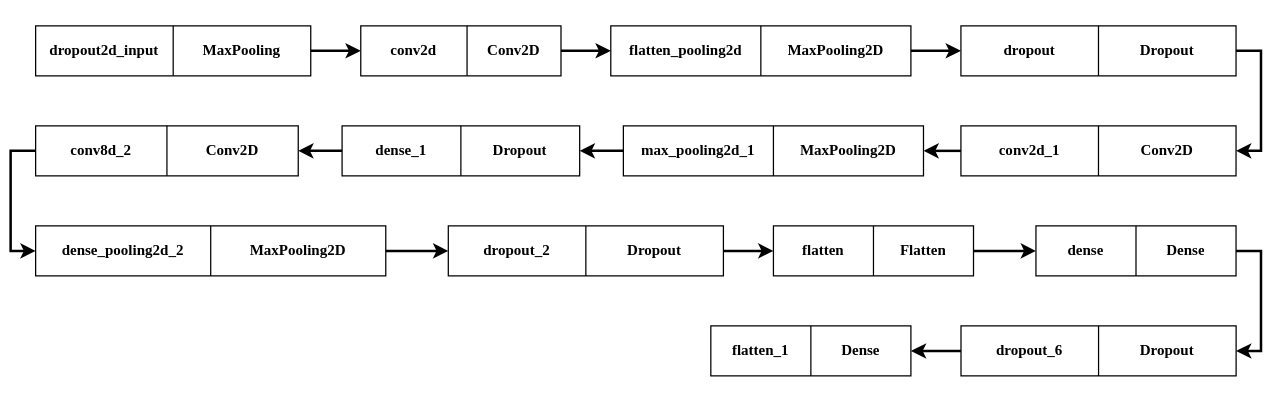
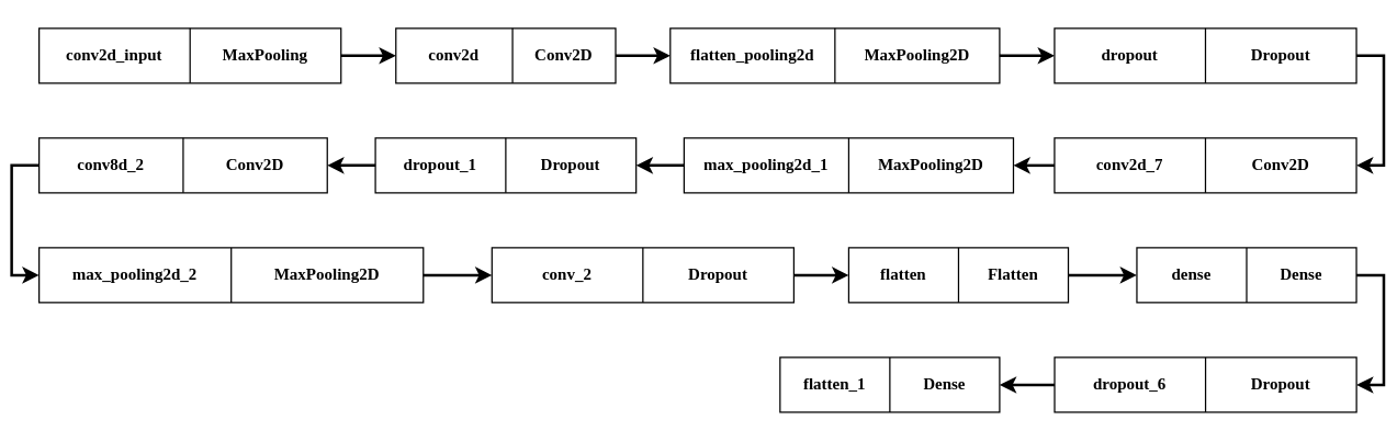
- <mxCell id="66" value="&lt;b&gt;dropout2d_input&lt;/b&gt;" style="shape=partialRectangle;html=1;whiteSpace=wrap;connectable=0;overflow=hidden;fillColor=none;top=0;left=0;bottom=0;right=0;pointerEvents=1;fontFamily=Tahoma;" parent="65" vertex="1"><mxGeometry width="110" height="40" as="geometry"><mxRectangle width="110" height="40" as="alternateBounds" /></mxGeometry></mxCell>
+ <mxCell id="66" value="&lt;b&gt;conv2d_input&lt;/b&gt;" style="shape=partialRectangle;html=1;whiteSpace=wrap;connectable=0;overflow=hidden;fillColor=none;top=0;left=0;bottom=0;right=0;pointerEvents=1;fontFamily=Tahoma;" parent="65" vertex="1"><mxGeometry width="110" height="40" as="geometry"><mxRectangle width="110" height="40" as="alternateBounds" /></mxGeometry></mxCell>
- <mxCell id="26" value="&lt;b&gt;dense_1&lt;/b&gt;" style="shape=partialRectangle;html=1;whiteSpace=wrap;connectable=0;overflow=hidden;fillColor=none;top=0;left=0;bottom=0;right=0;pointerEvents=1;fontFamily=Tahoma;" parent="25" vertex="1"><mxGeometry width="95" height="40" as="geometry"><mxRectangle width="95" height="40" as="alternateBounds" /></mxGeometry></mxCell>
+ <mxCell id="26" value="&lt;b&gt;dropout_1&lt;/b&gt;" style="shape=partialRectangle;html=1;whiteSpace=wrap;connectable=0;overflow=hidden;fillColor=none;top=0;left=0;bottom=0;right=0;pointerEvents=1;fontFamily=Tahoma;" parent="25" vertex="1"><mxGeometry width="95" height="40" as="geometry"><mxRectangle width="95" height="40" as="alternateBounds" /></mxGeometry></mxCell>
- <mxCell id="18" value="&lt;b&gt;conv2d_1&lt;/b&gt;" style="shape=partialRectangle;html=1;whiteSpace=wrap;connectable=0;overflow=hidden;fillColor=none;top=0;left=0;bottom=0;right=0;pointerEvents=1;fontFamily=Tahoma;" parent="17" vertex="1"><mxGeometry width="110" height="40" as="geometry"><mxRectangle width="110" height="40" as="alternateBounds" /></mxGeometry></mxCell>
+ <mxCell id="18" value="&lt;b&gt;conv2d_7&lt;/b&gt;" style="shape=partialRectangle;html=1;whiteSpace=wrap;connectable=0;overflow=hidden;fillColor=none;top=0;left=0;bottom=0;right=0;pointerEvents=1;fontFamily=Tahoma;" parent="17" vertex="1"><mxGeometry width="110" height="40" as="geometry"><mxRectangle width="110" height="40" as="alternateBounds" /></mxGeometry></mxCell>
- <mxCell id="34" value="&lt;b&gt;dense_pooling2d_2&lt;/b&gt;" style="shape=partialRectangle;html=1;whiteSpace=wrap;connectable=0;overflow=hidden;fillColor=none;top=0;left=0;bottom=0;right=0;pointerEvents=1;fontFamily=Tahoma;" parent="33" vertex="1"><mxGeometry width="140" height="40" as="geometry"><mxRectangle width="140" height="40" as="alternateBounds" /></mxGeometry></mxCell>
+ <mxCell id="34" value="&lt;b&gt;max_pooling2d_2&lt;/b&gt;" style="shape=partialRectangle;html=1;whiteSpace=wrap;connectable=0;overflow=hidden;fillColor=none;top=0;left=0;bottom=0;right=0;pointerEvents=1;fontFamily=Tahoma;" parent="33" vertex="1"><mxGeometry width="140" height="40" as="geometry"><mxRectangle width="140" height="40" as="alternateBounds" /></mxGeometry></mxCell>
- <mxCell id="38" value="&lt;b&gt;dropout_2&lt;/b&gt;" style="shape=partialRectangle;html=1;whiteSpace=wrap;connectable=0;overflow=hidden;fillColor=none;top=0;left=0;bottom=0;right=0;pointerEvents=1;fontFamily=Tahoma;" parent="37" vertex="1"><mxGeometry width="110" height="40" as="geometry"><mxRectangle width="110" height="40" as="alternateBounds" /></mxGeometry></mxCell>
+ <mxCell id="38" value="&lt;b&gt;conv_2&lt;/b&gt;" style="shape=partialRectangle;html=1;whiteSpace=wrap;connectable=0;overflow=hidden;fillColor=none;top=0;left=0;bottom=0;right=0;pointerEvents=1;fontFamily=Tahoma;" parent="37" vertex="1"><mxGeometry width="110" height="40" as="geometry"><mxRectangle width="110" height="40" as="alternateBounds" /></mxGeometry></mxCell>
